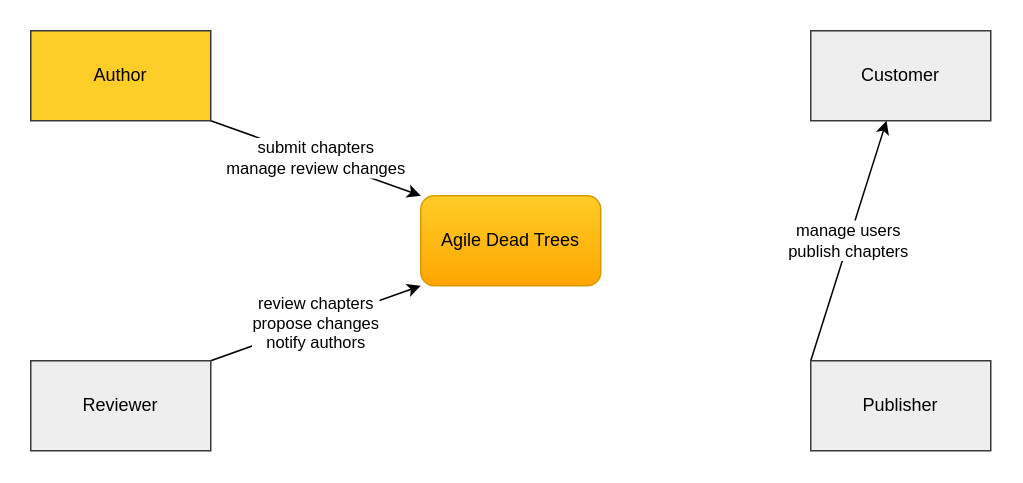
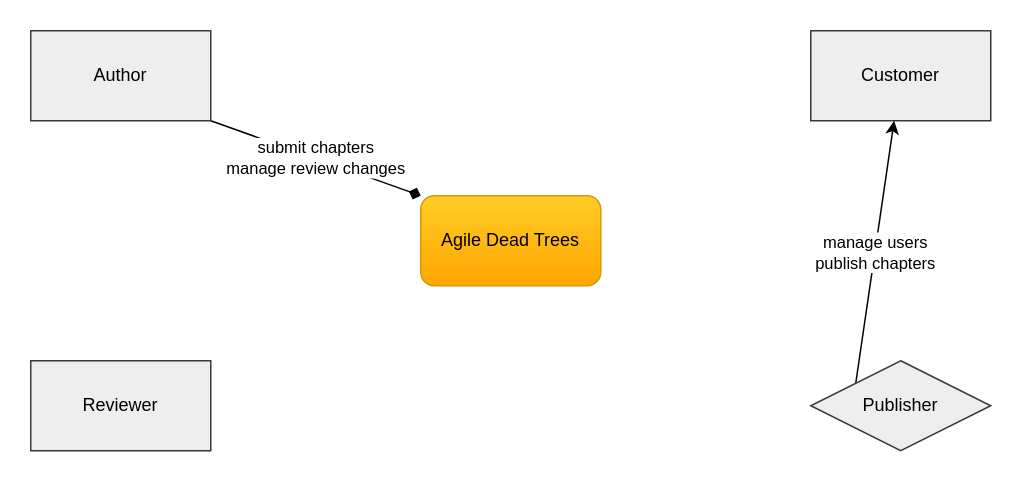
- <mxCell id="3" value="Author" style="rounded=0;whiteSpace=wrap;html=1;fillColor=#ffcd28;strokeColor=#36393d;" vertex="1" parent="1"><mxGeometry x="20" y="20" width="120" height="60" as="geometry" /></mxCell>
+ <mxCell id="3" value="Author" style="rounded=0;whiteSpace=wrap;html=1;fillColor=#eeeeee;strokeColor=#36393d;" vertex="1" parent="1"><mxGeometry x="20" y="20" width="120" height="60" as="geometry" /></mxCell>
- <mxCell id="2" value="submit chapters&lt;br&gt;manage review changes" style="rounded=0;orthogonalLoop=1;jettySize=auto;html=1;exitX=1;exitY=1;exitDx=0;exitDy=0;entryX=0;entryY=0;entryDx=0;entryDy=0;" edge="1" parent="1" source="3" target="9"><mxGeometry relative="1" as="geometry"><mxPoint x="220" y="130" as="targetPoint" /></mxGeometry></mxCell>
+ <mxCell id="2" value="submit chapters&lt;br&gt;manage review changes" style="rounded=0;orthogonalLoop=1;jettySize=auto;html=1;exitX=1;exitY=1;exitDx=0;exitDy=0;entryX=0;entryY=0;entryDx=0;entryDy=0;endArrow=diamond;" edge="1" parent="1" source="3" target="9"><mxGeometry relative="1" as="geometry"><mxPoint x="220" y="130" as="targetPoint" /></mxGeometry></mxCell>
- <mxCell id="4" value="review chapters&lt;br&gt;propose changes&lt;br&gt;notify authors" style="edgeStyle=none;rounded=0;orthogonalLoop=1;jettySize=auto;html=1;exitX=1;exitY=0;exitDx=0;exitDy=0;entryX=0;entryY=1;entryDx=0;entryDy=0;" edge="1" parent="1" source="5" target="9"><mxGeometry relative="1" as="geometry"><mxPoint x="220" y="190" as="targetPoint" /></mxGeometry></mxCell>
- <mxCell id="8" value="Publisher" style="rounded=0;whiteSpace=wrap;html=1;fillColor=#eeeeee;strokeColor=#36393d;" vertex="1" parent="1"><mxGeometry x="540" y="240" width="120" height="60" as="geometry" /></mxCell>
+ <mxCell id="8" value="Publisher" style="rhombus;whiteSpace=wrap;html=1;fillColor=#eeeeee;strokeColor=#36393d;" vertex="1" parent="1"><mxGeometry x="540" y="240" width="120" height="60" as="geometry" /></mxCell>
